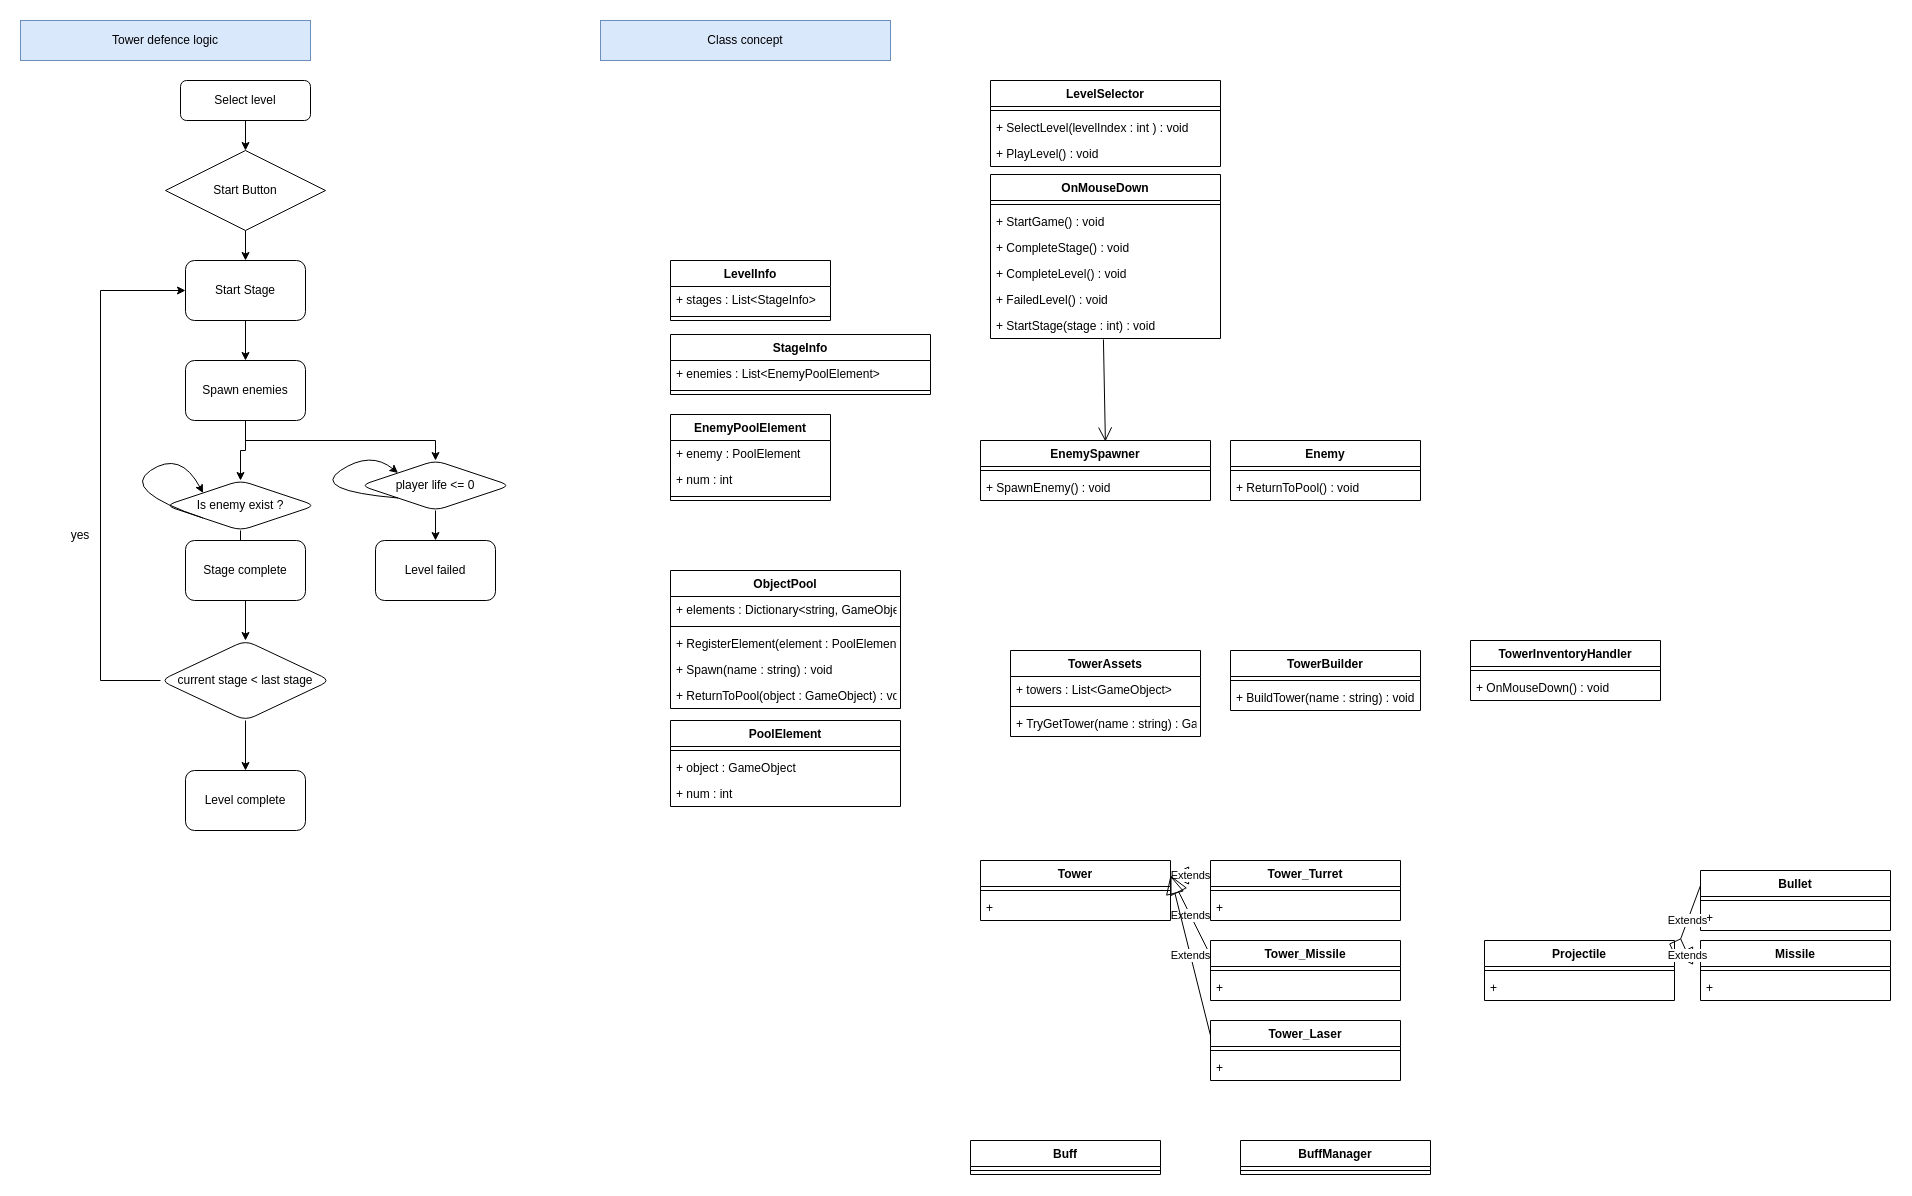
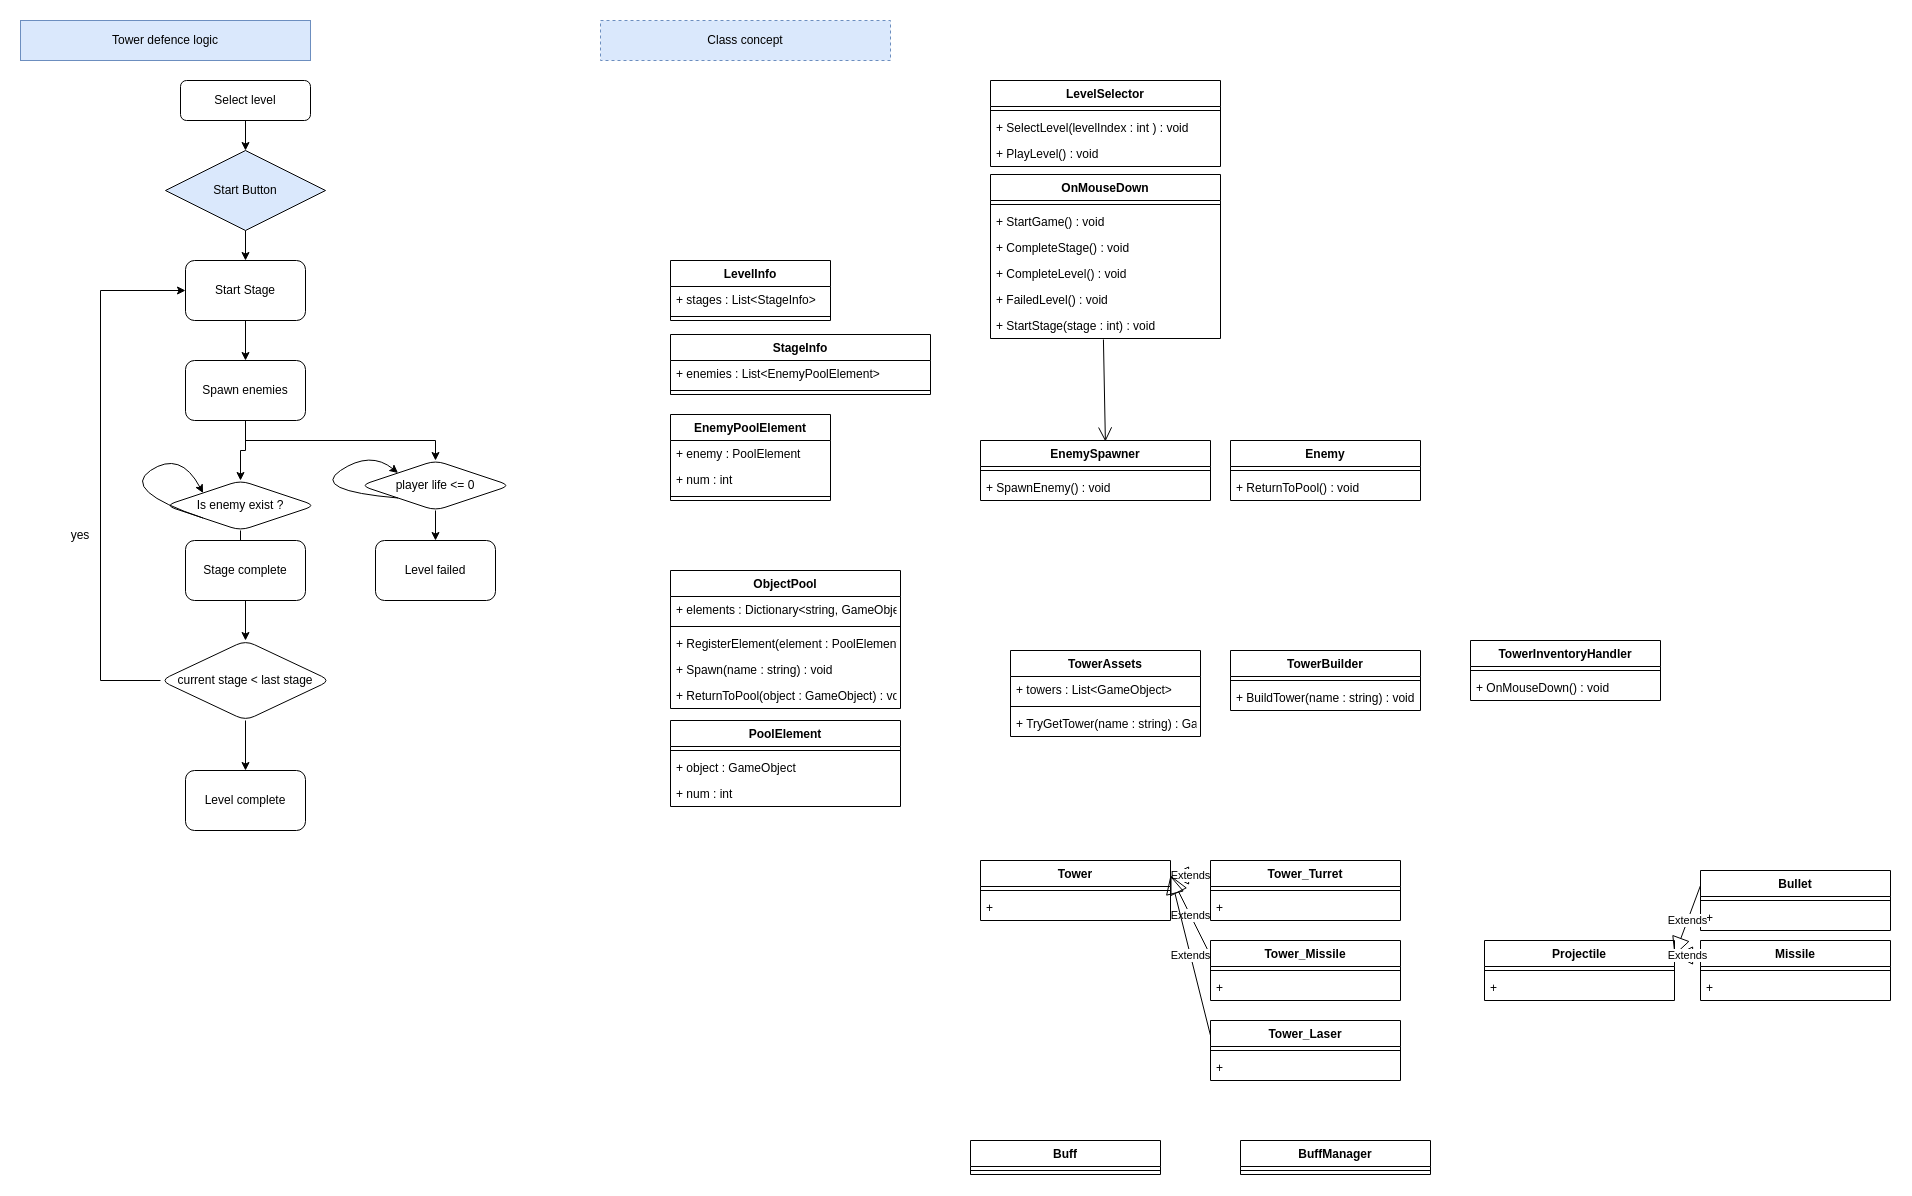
- <mxCell id="29" value="Class concept" style="rounded=0;whiteSpace=wrap;html=1;fillColor=#dae8fc;strokeColor=#6c8ebf;" vertex="1" parent="1"><mxGeometry x="600" width="290" height="40" as="geometry" y="20" /></mxCell>
+ <mxCell id="29" value="Class concept" style="rounded=0;whiteSpace=wrap;html=1;fillColor=#dae8fc;strokeColor=#6c8ebf;dashed=1;" vertex="1" parent="1"><mxGeometry x="600" width="290" height="40" as="geometry" y="20" /></mxCell>
- <mxCell id="6" value="Start Button" style="rhombus;whiteSpace=wrap;html=1;" vertex="1" parent="1"><mxGeometry x="165" y="150" width="160" height="80" as="geometry" /></mxCell>
+ <mxCell id="6" value="Start Button" style="rhombus;whiteSpace=wrap;html=1;fillColor=#dae8fc;" vertex="1" parent="1"><mxGeometry x="165" y="150" width="160" height="80" as="geometry" /></mxCell>
- <mxCell id="89" value="Extends" style="endArrow=diamond;endSize=16;endFill=0;html=1;rounded=0;entryX=1;entryY=0.25;entryDx=0;entryDy=0;exitX=0;exitY=0.25;exitDx=0;exitDy=0;" edge="1" parent="1" source="86" target="80"><mxGeometry width="160" relative="1" as="geometry"><mxPoint x="1220" y="1045" as="sourcePoint" /><mxPoint x="1180" y="885" as="targetPoint" /></mxGeometry></mxCell>
+ <mxCell id="89" value="Extends" style="endArrow=block;endSize=16;endFill=0;html=1;rounded=0;entryX=1;entryY=0.25;entryDx=0;entryDy=0;exitX=0;exitY=0.25;exitDx=0;exitDy=0;" edge="1" parent="1" source="86" target="80"><mxGeometry width="160" relative="1" as="geometry"><mxPoint x="1220" y="1045" as="sourcePoint" /><mxPoint x="1180" y="885" as="targetPoint" /></mxGeometry></mxCell>
